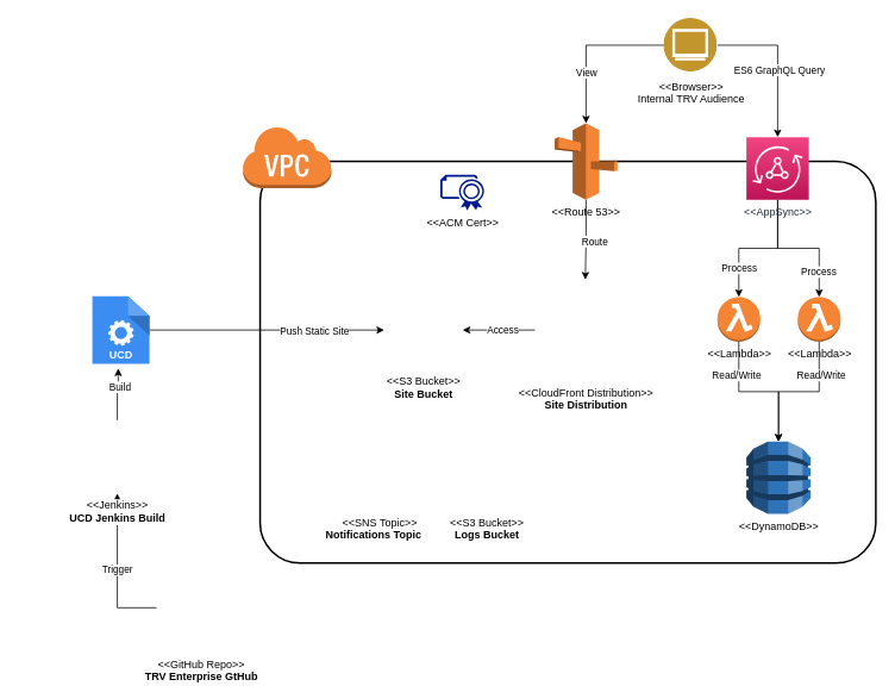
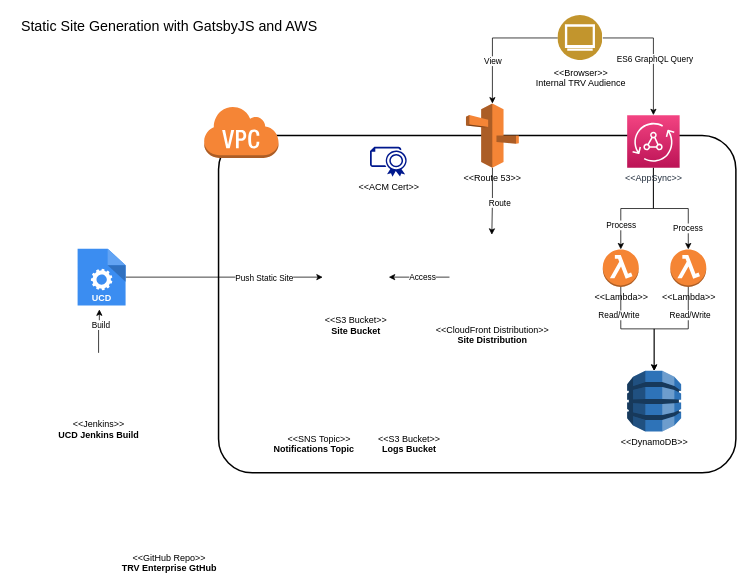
+ <mxCell id="36" value="Static Site Generation with GatsbyJS and AWS" style="text;html=1;resizable=0;autosize=1;align=center;verticalAlign=middle;points=[];fillColor=none;strokeColor=none;rounded=0;fontColor=#000000;fontSize=19;" vertex="1" parent="1"><mxGeometry x="20" y="20" width="410" height="30" as="geometry" /></mxCell>
- <mxCell id="12" value="Trigger" style="edgeStyle=orthogonalEdgeStyle;rounded=0;orthogonalLoop=1;jettySize=auto;html=1;fontSize=11;fontColor=#000000;" edge="1" parent="1" source="13" target="16"><mxGeometry relative="1" as="geometry" /></mxCell>
